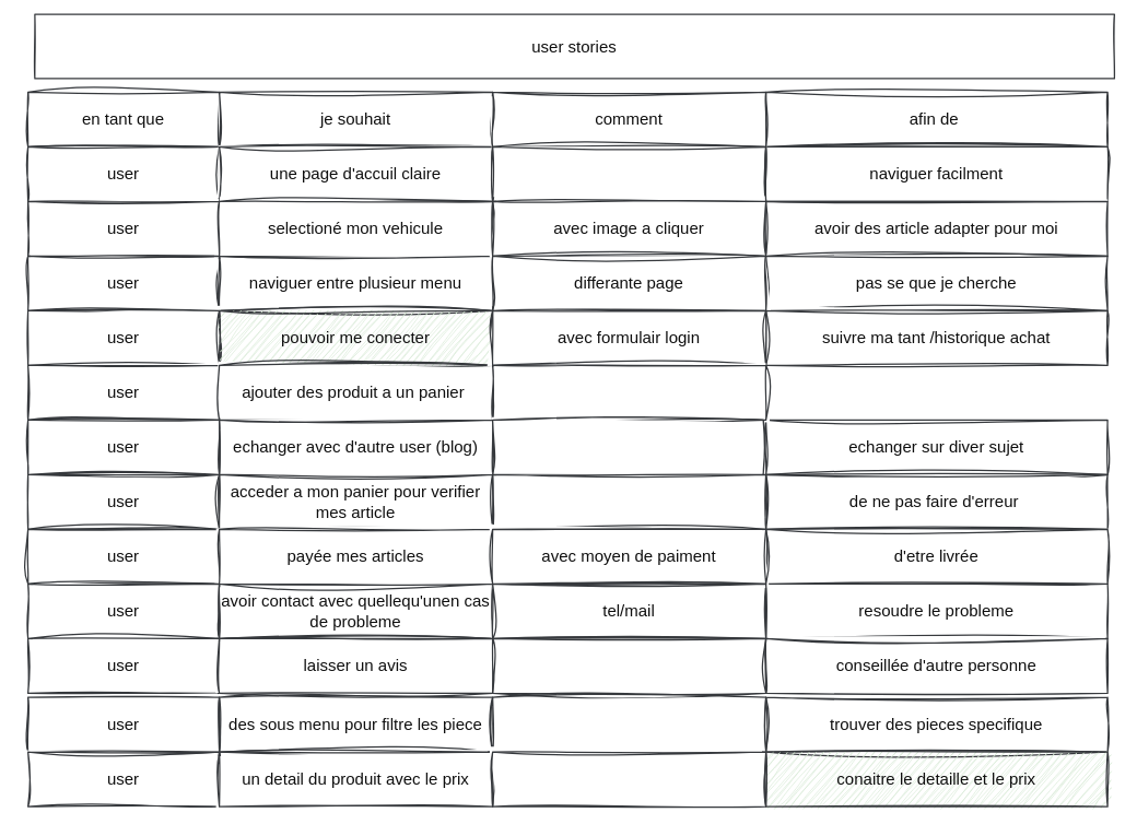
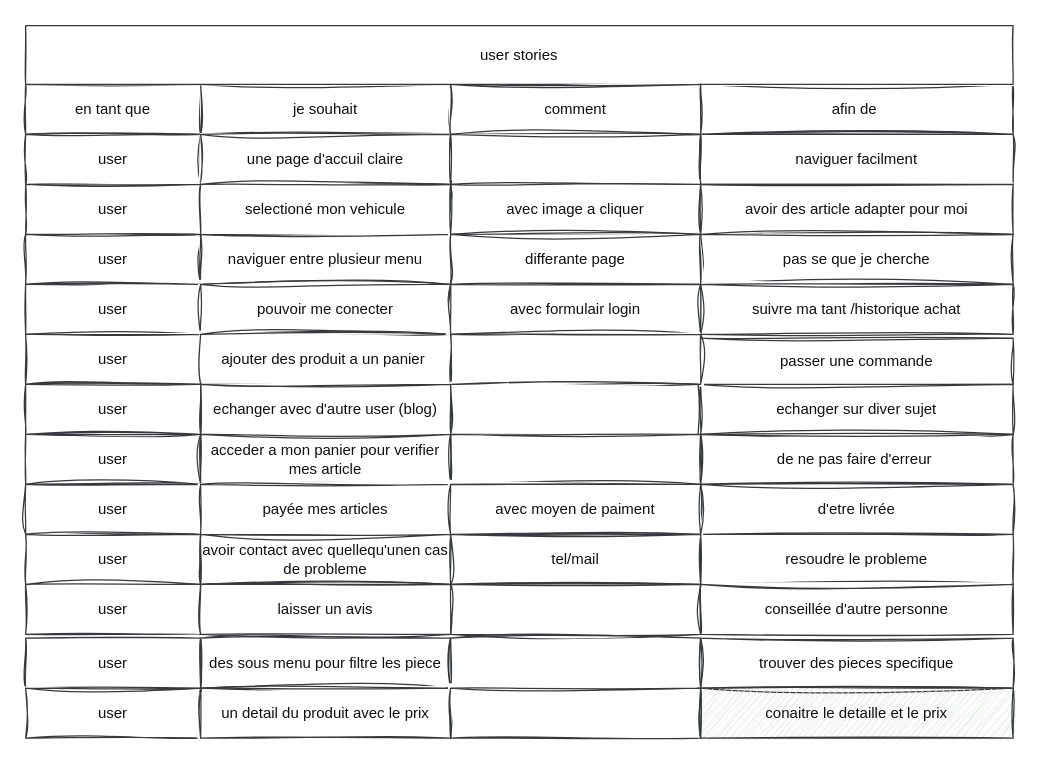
- <mxCell id="26" value="user stories" style="rounded=0;whiteSpace=wrap;html=1;sketch=1;fillColor=#FFFFFF;strokeColor=#36393d;fontColor=#0F0F0F;" parent="1" vertex="1"><mxGeometry x="25" y="10" width="790" height="47" as="geometry" /></mxCell>
+ <mxCell id="26" value="user stories" style="rounded=0;whiteSpace=wrap;html=1;sketch=1;fillColor=#FFFFFF;strokeColor=#36393d;fontColor=#0F0F0F;" parent="1" vertex="1"><mxGeometry x="20" y="20" width="790" height="47" as="geometry" /></mxCell>
- <mxCell id="15" value="pouvoir me conecter" style="rounded=0;whiteSpace=wrap;html=1;sketch=1;curveFitting=1;jiggle=2;fillColor=#d5e8d4;strokeColor=#36393d;fontColor=#0F0F0F;" parent="1" vertex="1"><mxGeometry x="160" y="227" width="200" height="40" as="geometry" /></mxCell>
+ <mxCell id="15" value="pouvoir me conecter" style="rounded=0;whiteSpace=wrap;html=1;sketch=1;curveFitting=1;jiggle=2;fillColor=#FFFFFF;strokeColor=#36393d;fontColor=#0F0F0F;" parent="1" vertex="1"><mxGeometry x="160" y="227" width="200" height="40" as="geometry" /></mxCell>
+ <mxCell id="19" value="passer une commande" style="rounded=0;whiteSpace=wrap;html=1;sketch=1;curveFitting=1;jiggle=2;fillColor=#FFFFFF;strokeColor=#36393d;fontColor=#0F0F0F;" parent="1" vertex="1"><mxGeometry x="560" y="270" width="250" height="37" as="geometry" /></mxCell>
